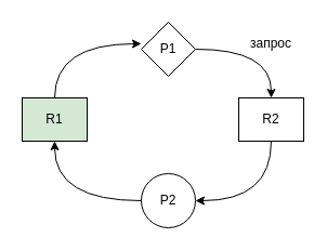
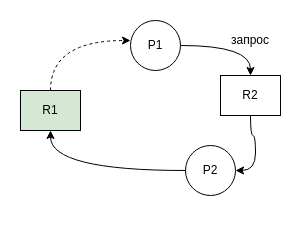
- <mxCell id="3" value="P1" style="rhombus;whiteSpace=wrap;html=1;aspect=fixed;" parent="1" vertex="1"><mxGeometry x="130" y="20" width="50" height="50" as="geometry" /></mxCell>
+ <mxCell id="3" value="P1" style="ellipse;whiteSpace=wrap;html=1;aspect=fixed;" parent="1" vertex="1"><mxGeometry x="130" y="20" width="50" height="50" as="geometry" /></mxCell>
- <mxCell id="8" style="edgeStyle=orthogonalEdgeStyle;orthogonalLoop=1;jettySize=auto;html=1;exitX=0.5;exitY=0;exitDx=0;exitDy=0;entryX=0;entryY=0.4;entryDx=0;entryDy=0;entryPerimeter=0;curved=1;" parent="1" source="9" target="3" edge="1"><mxGeometry relative="1" as="geometry"><Array as="points"><mxPoint x="50" y="40" /></Array></mxGeometry></mxCell>
+ <mxCell id="8" style="edgeStyle=orthogonalEdgeStyle;orthogonalLoop=1;jettySize=auto;html=1;exitX=0.5;exitY=0;exitDx=0;exitDy=0;entryX=0;entryY=0.4;entryDx=0;entryDy=0;entryPerimeter=0;curved=1;dashed=1;" parent="1" source="9" target="3" edge="1"><mxGeometry relative="1" as="geometry"><Array as="points"><mxPoint x="50" y="40" /></Array></mxGeometry></mxCell>
- <mxCell id="7" value="R2" style="rounded=0;whiteSpace=wrap;html=1;" parent="1" vertex="1"><mxGeometry x="220" y="90" width="60" height="40" as="geometry" /></mxCell>
+ <mxCell id="7" value="R2" style="rounded=0;whiteSpace=wrap;html=1;" parent="1" vertex="1"><mxGeometry x="220" y="75" width="60" height="40" as="geometry" /></mxCell>
- <mxCell id="5" value="P2" style="ellipse;whiteSpace=wrap;html=1;aspect=fixed;" parent="1" vertex="1"><mxGeometry x="130" y="160" width="50" height="50" as="geometry" /></mxCell>
+ <mxCell id="5" value="P2" style="ellipse;whiteSpace=wrap;html=1;aspect=fixed;" parent="1" vertex="1"><mxGeometry x="185" y="145" width="50" height="50" as="geometry" /></mxCell>
